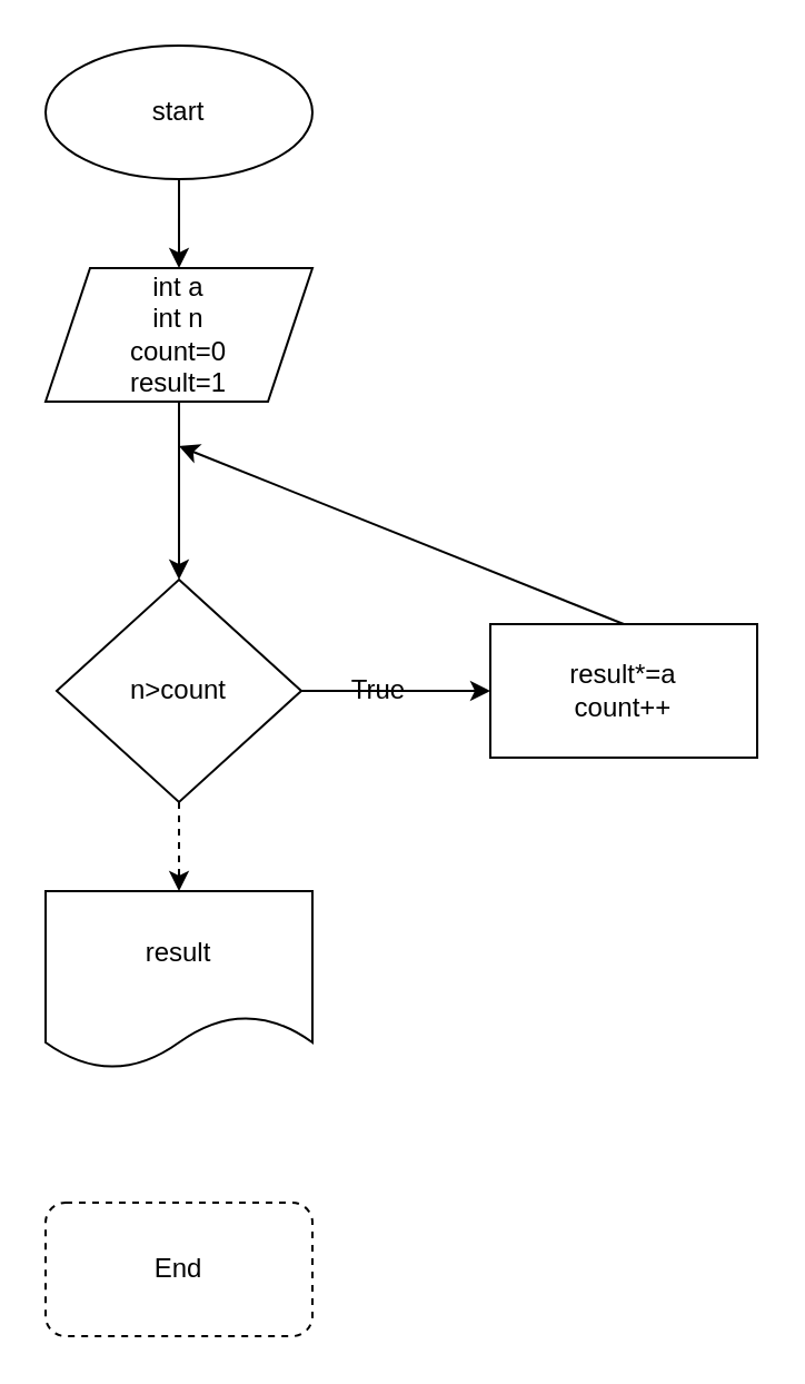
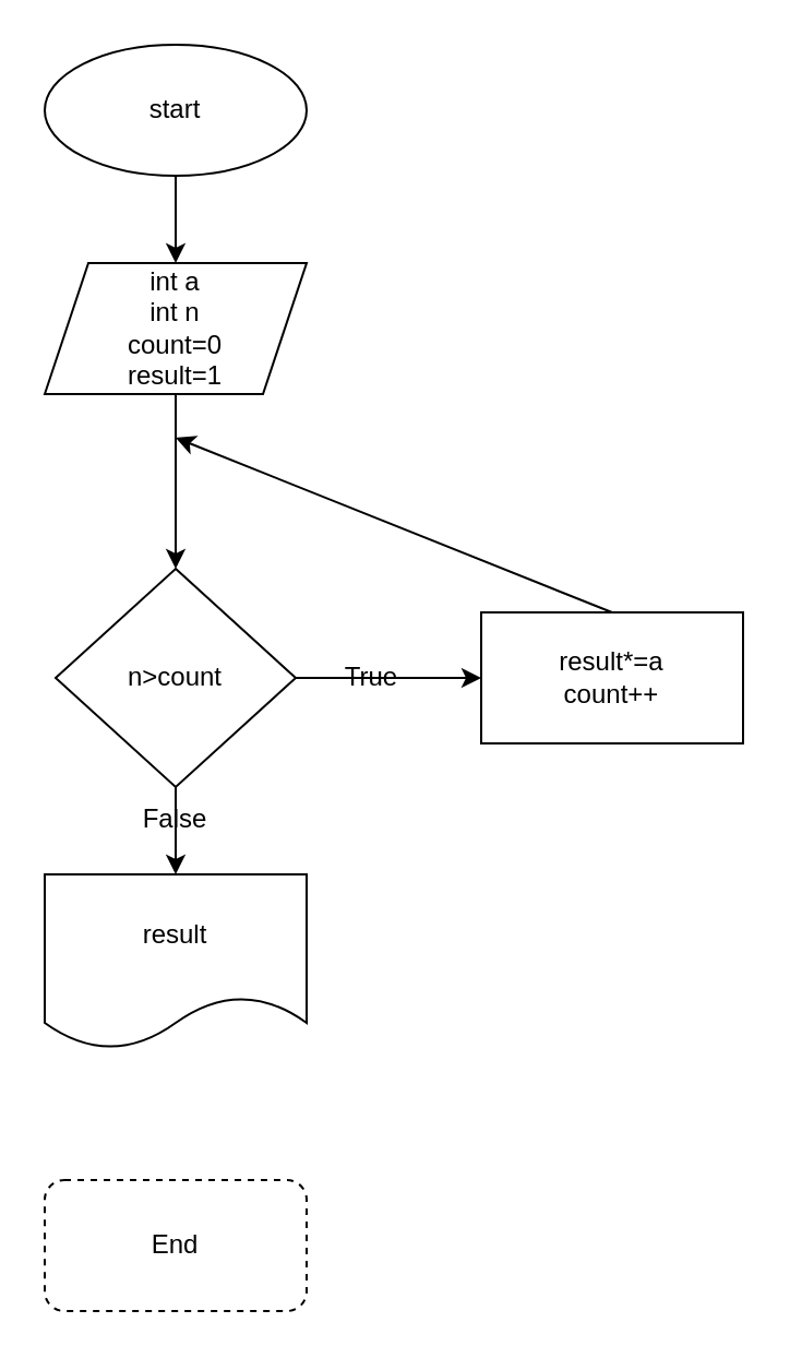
+ <mxCell id="13" value="False" style="text;html=1;strokeColor=none;fillColor=none;align=center;verticalAlign=middle;whiteSpace=wrap;rounded=0;" vertex="1" parent="1"><mxGeometry x="50" y="360" width="60" height="30" as="geometry" /></mxCell>
- <mxCell id="7" value="" style="edgeStyle=orthogonalEdgeStyle;rounded=0;orthogonalLoop=1;jettySize=auto;html=1;dashed=1;" edge="1" parent="1" source="8" target="12"><mxGeometry relative="1" as="geometry" /></mxCell>
+ <mxCell id="7" value="" style="edgeStyle=orthogonalEdgeStyle;rounded=0;orthogonalLoop=1;jettySize=auto;html=1;" edge="1" parent="1" source="8" target="12"><mxGeometry relative="1" as="geometry" /></mxCell>
